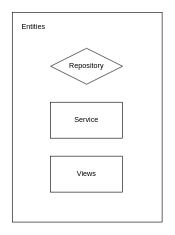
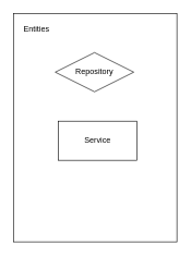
- <mxCell id="4" value="Service" style="rounded=0;whiteSpace=wrap;html=1;" parent="1" vertex="1"><mxGeometry x="84" y="170" width="120" height="60" as="geometry" /></mxCell>
+ <mxCell id="4" value="Service" style="rounded=0;whiteSpace=wrap;html=1;" parent="1" vertex="1"><mxGeometry x="89" y="185" width="120" height="60" as="geometry" /></mxCell>
- <mxCell id="3" value="Views" style="rounded=0;whiteSpace=wrap;html=1;" parent="1" vertex="1"><mxGeometry x="84" y="260" width="120" height="60" as="geometry" /></mxCell>
